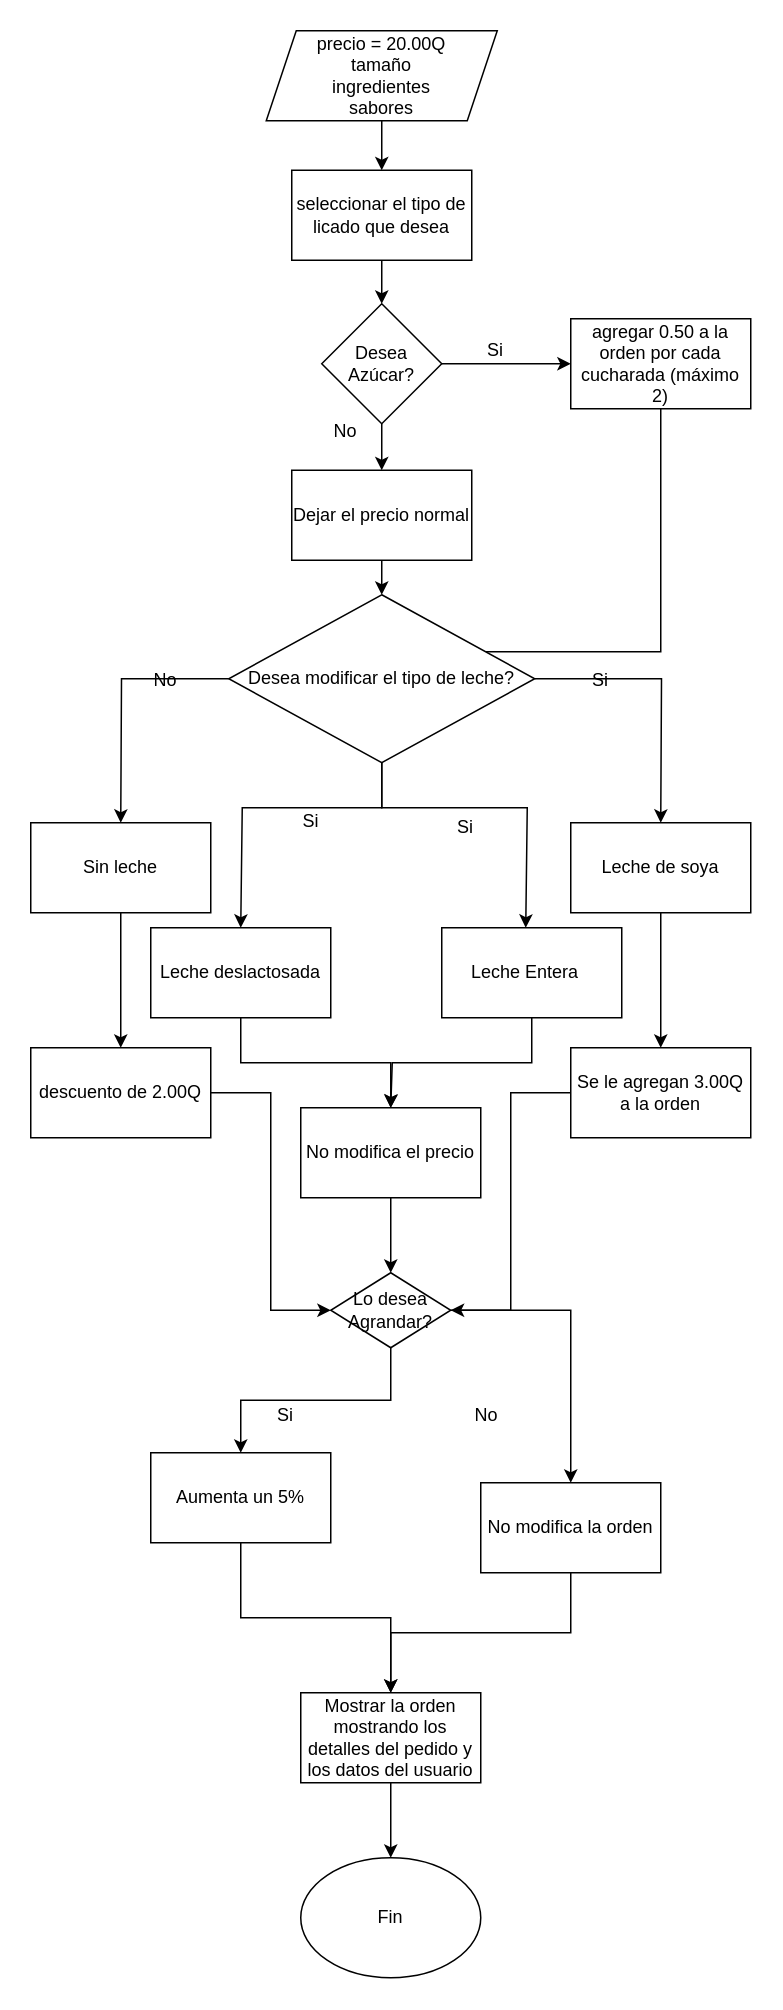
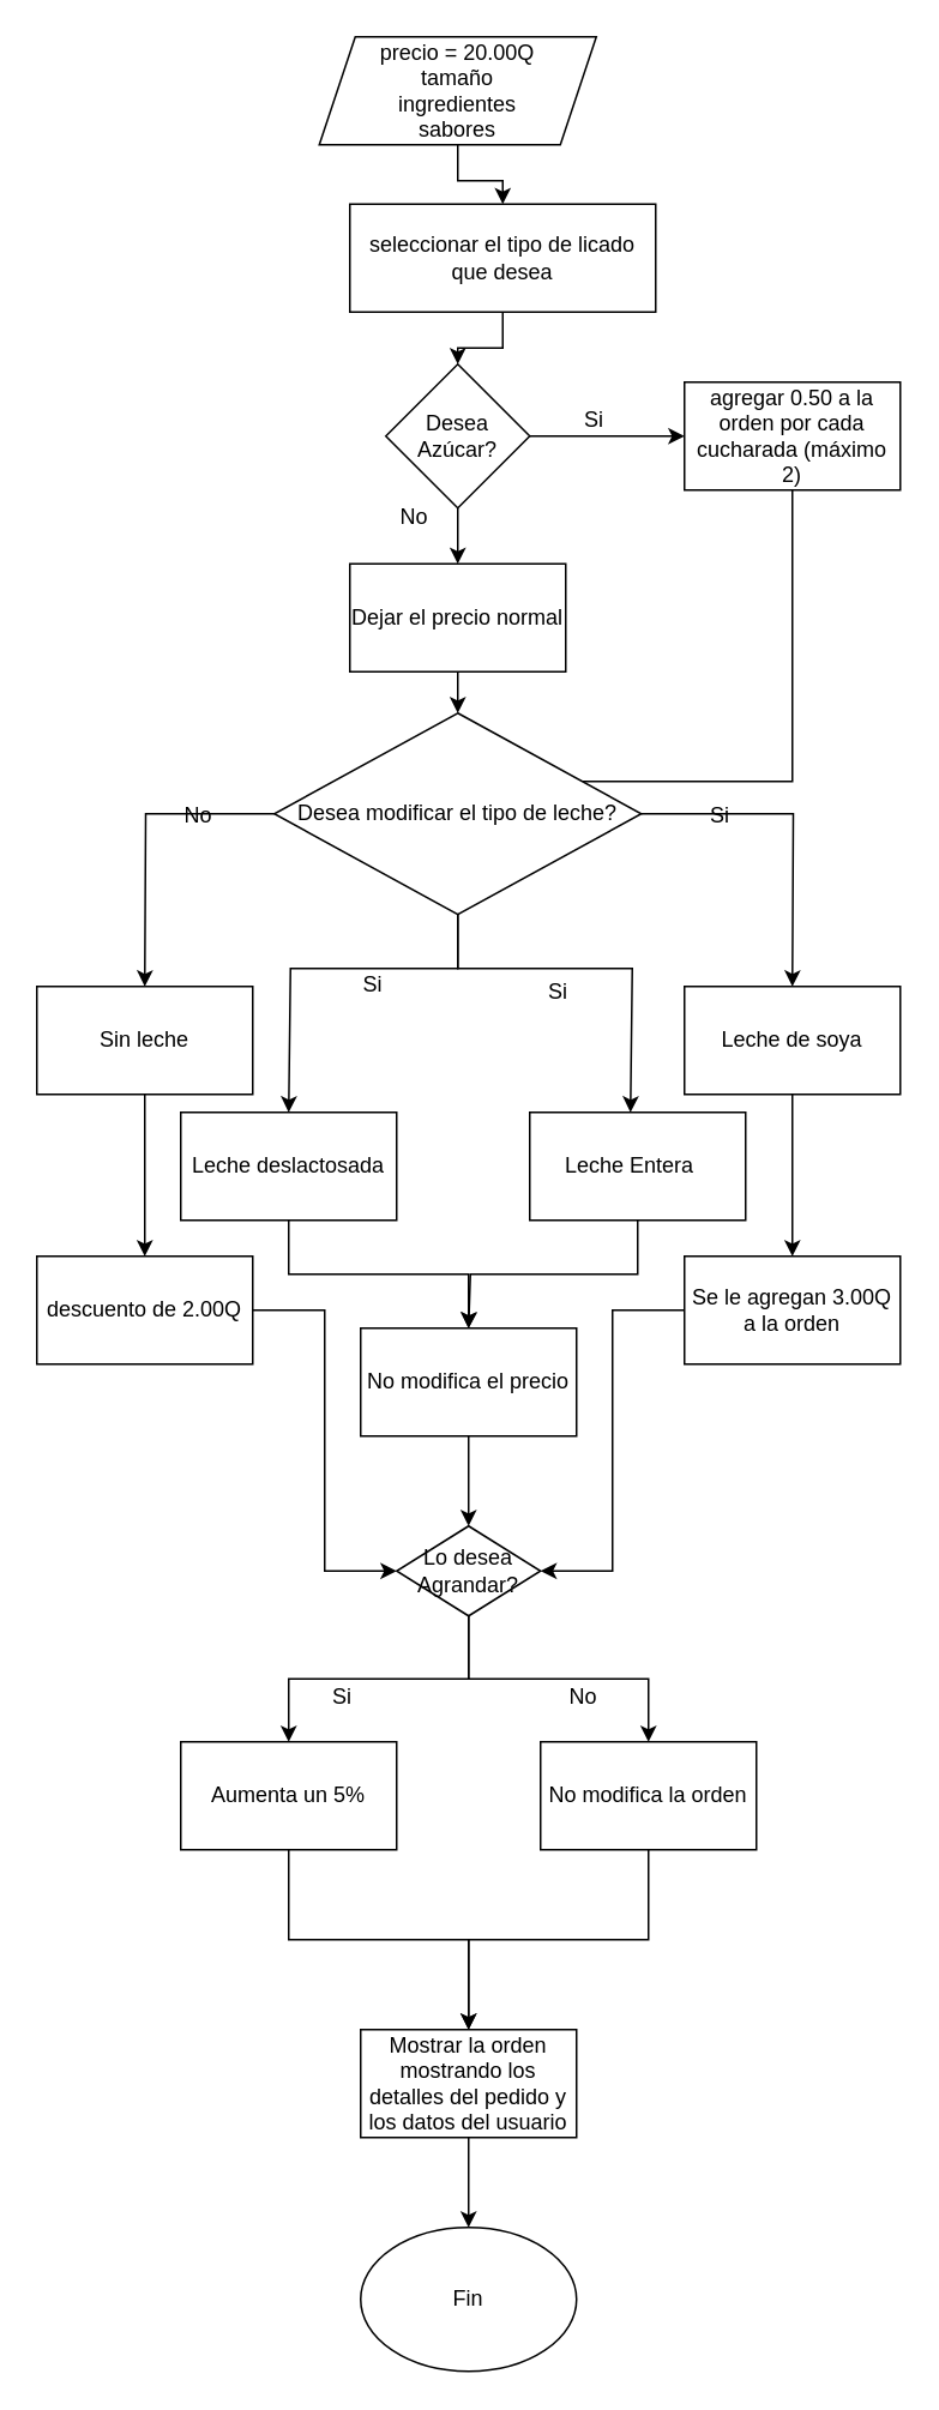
- <mxCell id="6" value="seleccionar el tipo de licado que desea" style="whiteSpace=wrap;html=1;" parent="1" vertex="1"><mxGeometry x="194" y="113" width="120" height="60" as="geometry" /></mxCell>
+ <mxCell id="6" value="seleccionar el tipo de licado que desea" style="whiteSpace=wrap;html=1;" parent="1" vertex="1"><mxGeometry x="194" y="113" width="170" height="60" as="geometry" /></mxCell>
- <mxCell id="39" value="No modifica la orden" style="rounded=0;whiteSpace=wrap;html=1;" parent="1" vertex="1"><mxGeometry x="320" y="988" width="120" height="60" as="geometry" /></mxCell>
+ <mxCell id="39" value="No modifica la orden" style="rounded=0;whiteSpace=wrap;html=1;" parent="1" vertex="1"><mxGeometry x="300" y="968" width="120" height="60" as="geometry" /></mxCell>
